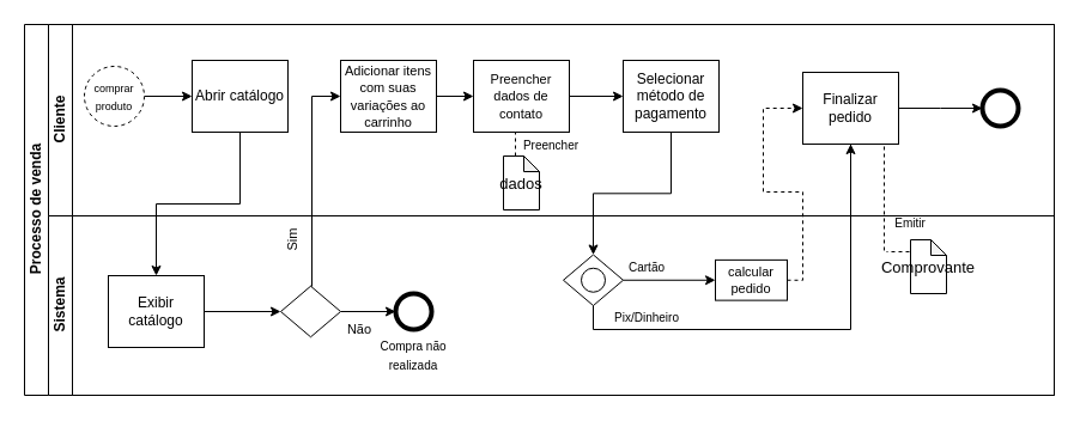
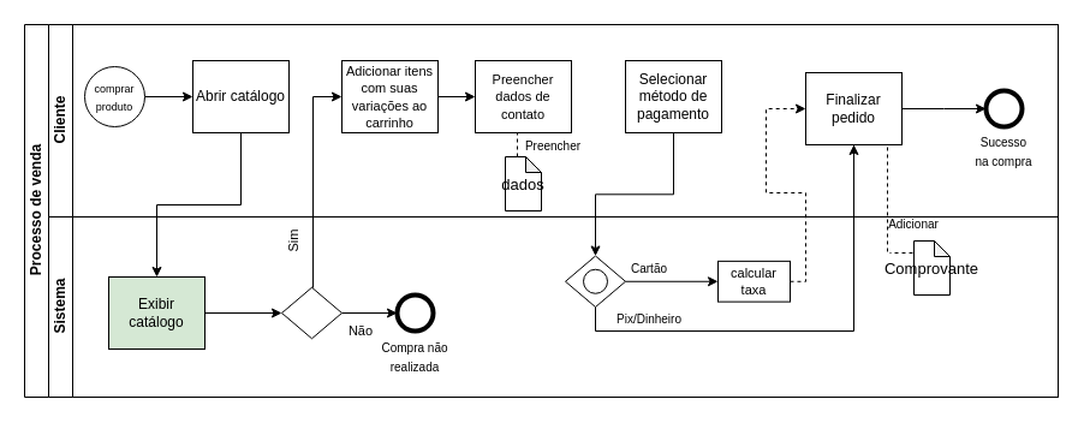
- <mxCell id="5" value="&lt;font style=&quot;font-size: 9px;&quot;&gt;comprar produto&lt;/font&gt;" style="ellipse;whiteSpace=wrap;html=1;dashed=1;" parent="3" vertex="1"><mxGeometry x="30" y="35" width="50" height="50" as="geometry" /></mxCell>
+ <mxCell id="5" value="&lt;font style=&quot;font-size: 9px;&quot;&gt;comprar produto&lt;/font&gt;" style="ellipse;whiteSpace=wrap;html=1;" parent="3" vertex="1"><mxGeometry x="30" y="35" width="50" height="50" as="geometry" /></mxCell>
- <mxCell id="9" style="edgeStyle=orthogonalEdgeStyle;rounded=0;orthogonalLoop=1;jettySize=auto;html=1;exitX=1;exitY=0.5;exitDx=0;exitDy=0;entryX=0;entryY=0.5;entryDx=0;entryDy=0;fontSize=10;" edge="1" parent="3" source="10" target="18"><mxGeometry relative="1" as="geometry" /></mxCell>
+ <mxCell id="17" value="&lt;font style=&quot;font-size: 10px;&quot;&gt;Sucesso&lt;br&gt;na compra&lt;br&gt;&lt;/font&gt;" style="text;html=1;strokeColor=none;fillColor=none;align=center;verticalAlign=middle;whiteSpace=wrap;rounded=0;strokeWidth=1;fontSize=13;" vertex="1" parent="3"><mxGeometry x="765" y="90" width="60" height="30" as="geometry" /></mxCell>
- <mxCell id="36" value="&lt;font style=&quot;font-size: 10px;&quot;&gt;Emitir&lt;/font&gt;" style="text;html=1;strokeColor=none;fillColor=none;align=center;verticalAlign=middle;whiteSpace=wrap;rounded=0;strokeWidth=1;fontSize=13;" vertex="1" parent="20"><mxGeometry x="690" y="-10" width="60" height="30" as="geometry" /></mxCell>
+ <mxCell id="36" value="&lt;font style=&quot;font-size: 10px;&quot;&gt;Adicionar&lt;/font&gt;" style="text;html=1;strokeColor=none;fillColor=none;align=center;verticalAlign=middle;whiteSpace=wrap;rounded=0;strokeWidth=1;fontSize=13;" vertex="1" parent="20"><mxGeometry x="690" y="-10" width="60" height="30" as="geometry" /></mxCell>
- <mxCell id="32" value="calcular pedido" style="rounded=0;whiteSpace=wrap;html=1;strokeWidth=1;fontSize=11;" vertex="1" parent="20"><mxGeometry x="557" y="36.88" width="60" height="33.75" as="geometry" /></mxCell>
+ <mxCell id="32" value="calcular taxa" style="rounded=0;whiteSpace=wrap;html=1;strokeWidth=1;fontSize=11;" vertex="1" parent="20"><mxGeometry x="557" y="36.88" width="60" height="33.75" as="geometry" /></mxCell>
- <mxCell id="22" value="Exibir catálogo" style="rounded=0;whiteSpace=wrap;html=1;fontFamily=Helvetica;fontSize=12;fontColor=#000000;align=center;" parent="20" vertex="1"><mxGeometry x="50" y="50" width="80" height="60" as="geometry" /></mxCell>
+ <mxCell id="22" value="Exibir catálogo" style="rounded=0;whiteSpace=wrap;html=1;fontFamily=Helvetica;fontSize=12;fontColor=#000000;align=center;fillColor=#d5e8d4;" parent="20" vertex="1"><mxGeometry x="50" y="50" width="80" height="60" as="geometry" /></mxCell>
